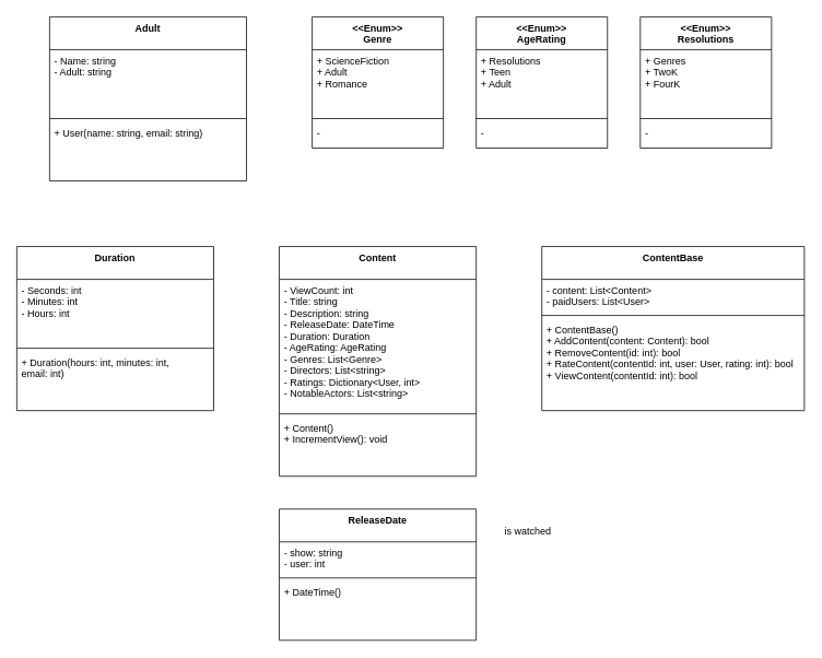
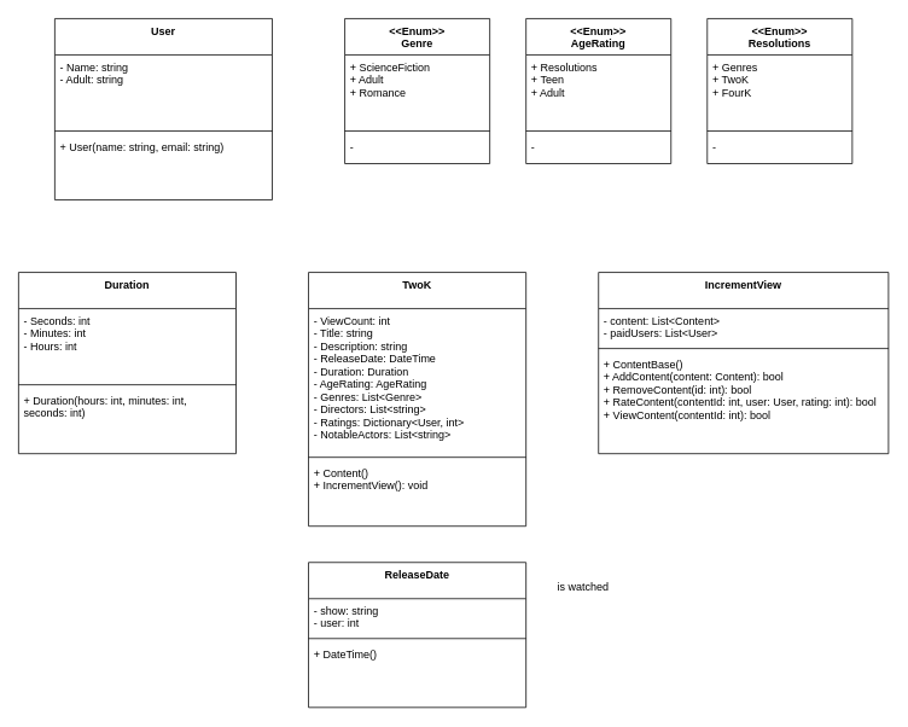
- <mxCell id="2" value="Adult" style="swimlane;fontStyle=1;align=center;verticalAlign=top;childLayout=stackLayout;horizontal=1;startSize=40;horizontalStack=0;resizeParent=1;resizeParentMax=0;resizeLast=0;collapsible=1;marginBottom=0;" vertex="1" parent="1"><mxGeometry x="60" y="20" width="240" height="200" as="geometry" /></mxCell>
+ <mxCell id="2" value="User" style="swimlane;fontStyle=1;align=center;verticalAlign=top;childLayout=stackLayout;horizontal=1;startSize=40;horizontalStack=0;resizeParent=1;resizeParentMax=0;resizeLast=0;collapsible=1;marginBottom=0;" vertex="1" parent="1"><mxGeometry x="60" y="20" width="240" height="200" as="geometry" /></mxCell>
- <mxCell id="6" value="Content" style="swimlane;fontStyle=1;align=center;verticalAlign=top;childLayout=stackLayout;horizontal=1;startSize=40;horizontalStack=0;resizeParent=1;resizeParentMax=0;resizeLast=0;collapsible=1;marginBottom=0;" vertex="1" parent="1"><mxGeometry x="340" y="300" width="240" height="280" as="geometry" /></mxCell>
+ <mxCell id="6" value="TwoK" style="swimlane;fontStyle=1;align=center;verticalAlign=top;childLayout=stackLayout;horizontal=1;startSize=40;horizontalStack=0;resizeParent=1;resizeParentMax=0;resizeLast=0;collapsible=1;marginBottom=0;" vertex="1" parent="1"><mxGeometry x="340" y="300" width="240" height="280" as="geometry" /></mxCell>
- <mxCell id="18" value="ContentBase" style="swimlane;fontStyle=1;align=center;verticalAlign=top;childLayout=stackLayout;horizontal=1;startSize=40;horizontalStack=0;resizeParent=1;resizeParentMax=0;resizeLast=0;collapsible=1;marginBottom=0;" vertex="1" parent="1"><mxGeometry x="660" y="300" width="320" height="200" as="geometry" /></mxCell>
+ <mxCell id="18" value="IncrementView" style="swimlane;fontStyle=1;align=center;verticalAlign=top;childLayout=stackLayout;horizontal=1;startSize=40;horizontalStack=0;resizeParent=1;resizeParentMax=0;resizeLast=0;collapsible=1;marginBottom=0;" vertex="1" parent="1"><mxGeometry x="660" y="300" width="320" height="200" as="geometry" /></mxCell>
- <mxCell id="29" value="+ Duration(hours: int, minutes: int,&#10;email: int)" style="text;strokeColor=none;fillColor=none;align=left;verticalAlign=top;spacingLeft=4;spacingRight=4;overflow=hidden;rotatable=0;points=[[0,0.5],[1,0.5]];portConstraint=eastwest;" vertex="1" parent="26"><mxGeometry y="128" width="240" height="72" as="geometry" /></mxCell>
+ <mxCell id="29" value="+ Duration(hours: int, minutes: int,&#10;seconds: int)" style="text;strokeColor=none;fillColor=none;align=left;verticalAlign=top;spacingLeft=4;spacingRight=4;overflow=hidden;rotatable=0;points=[[0,0.5],[1,0.5]];portConstraint=eastwest;" vertex="1" parent="26"><mxGeometry y="128" width="240" height="72" as="geometry" /></mxCell>
